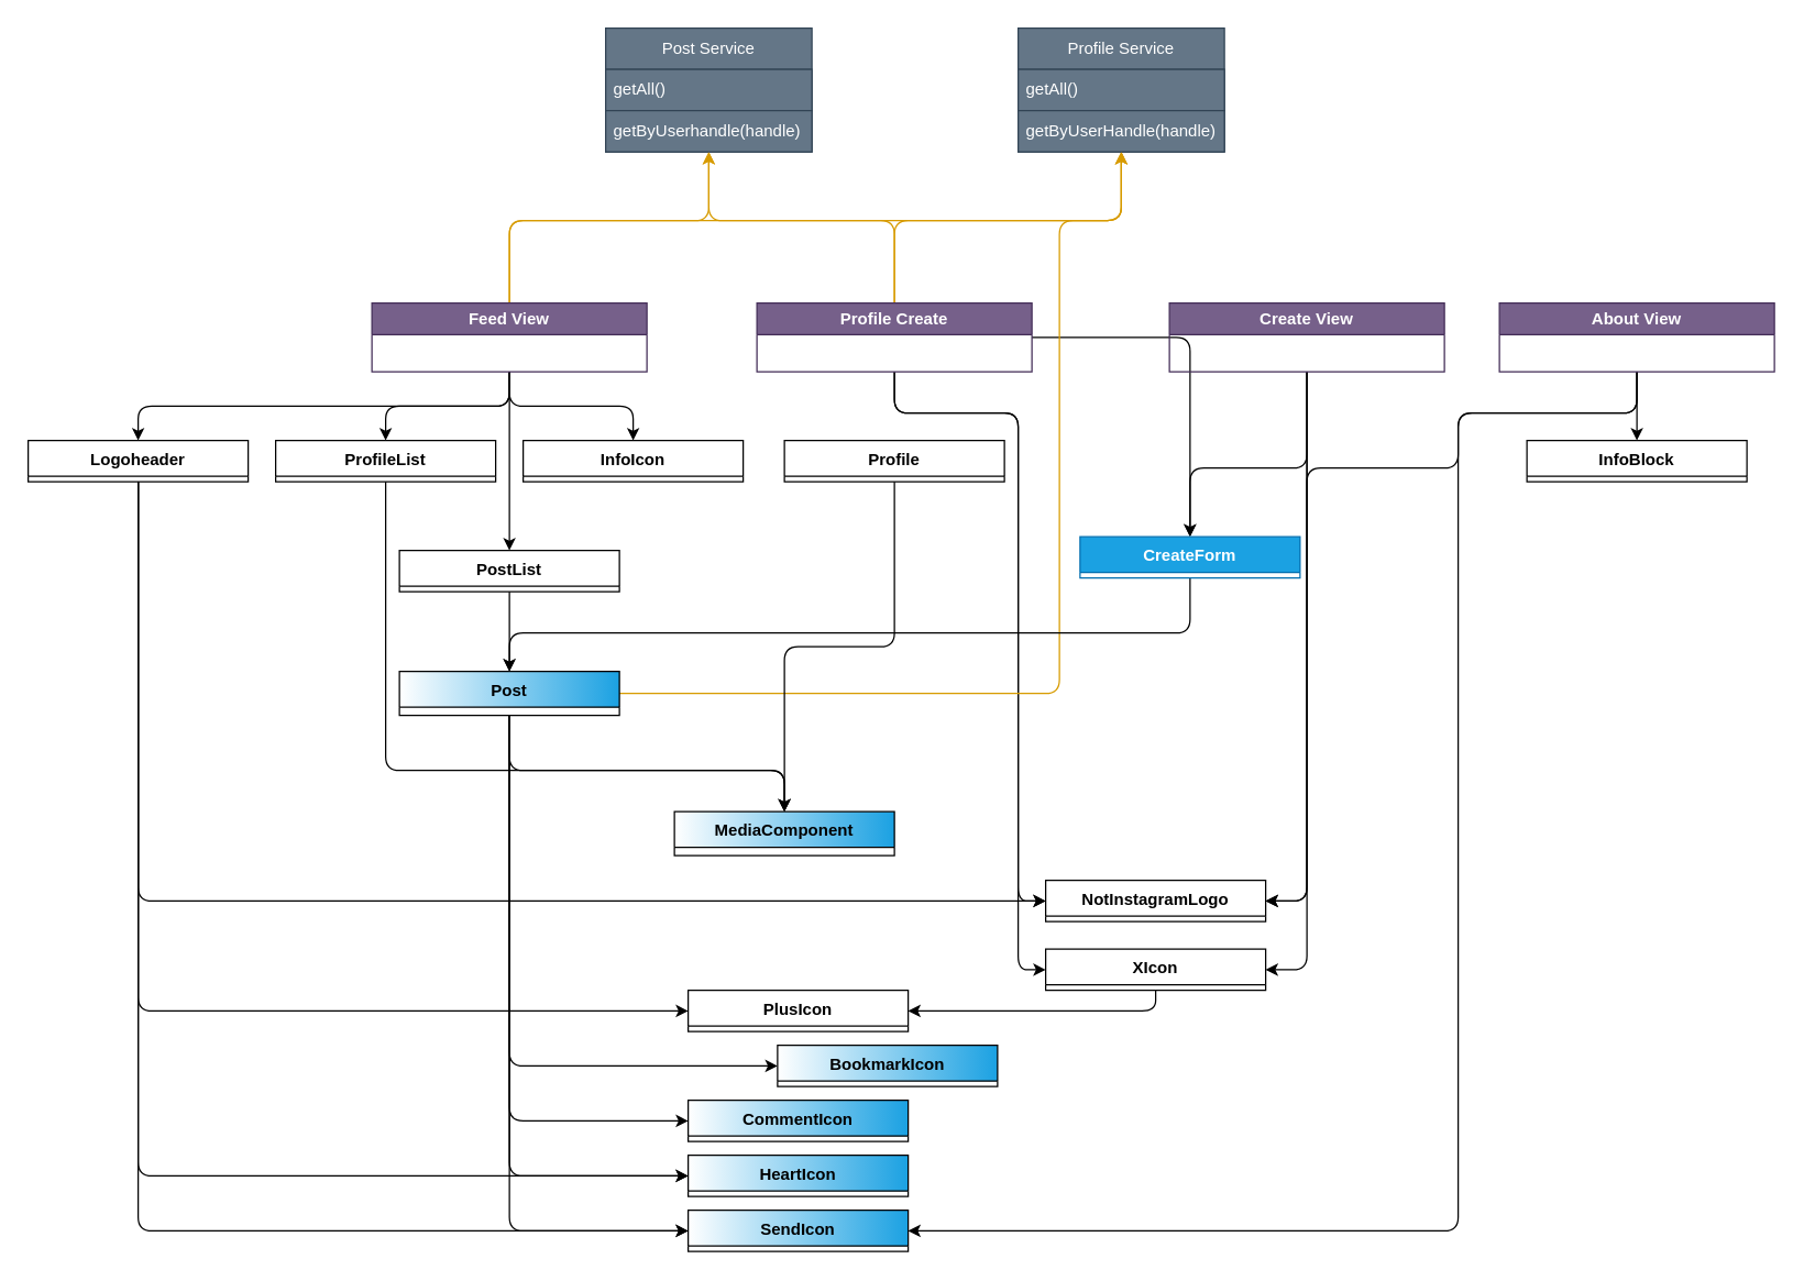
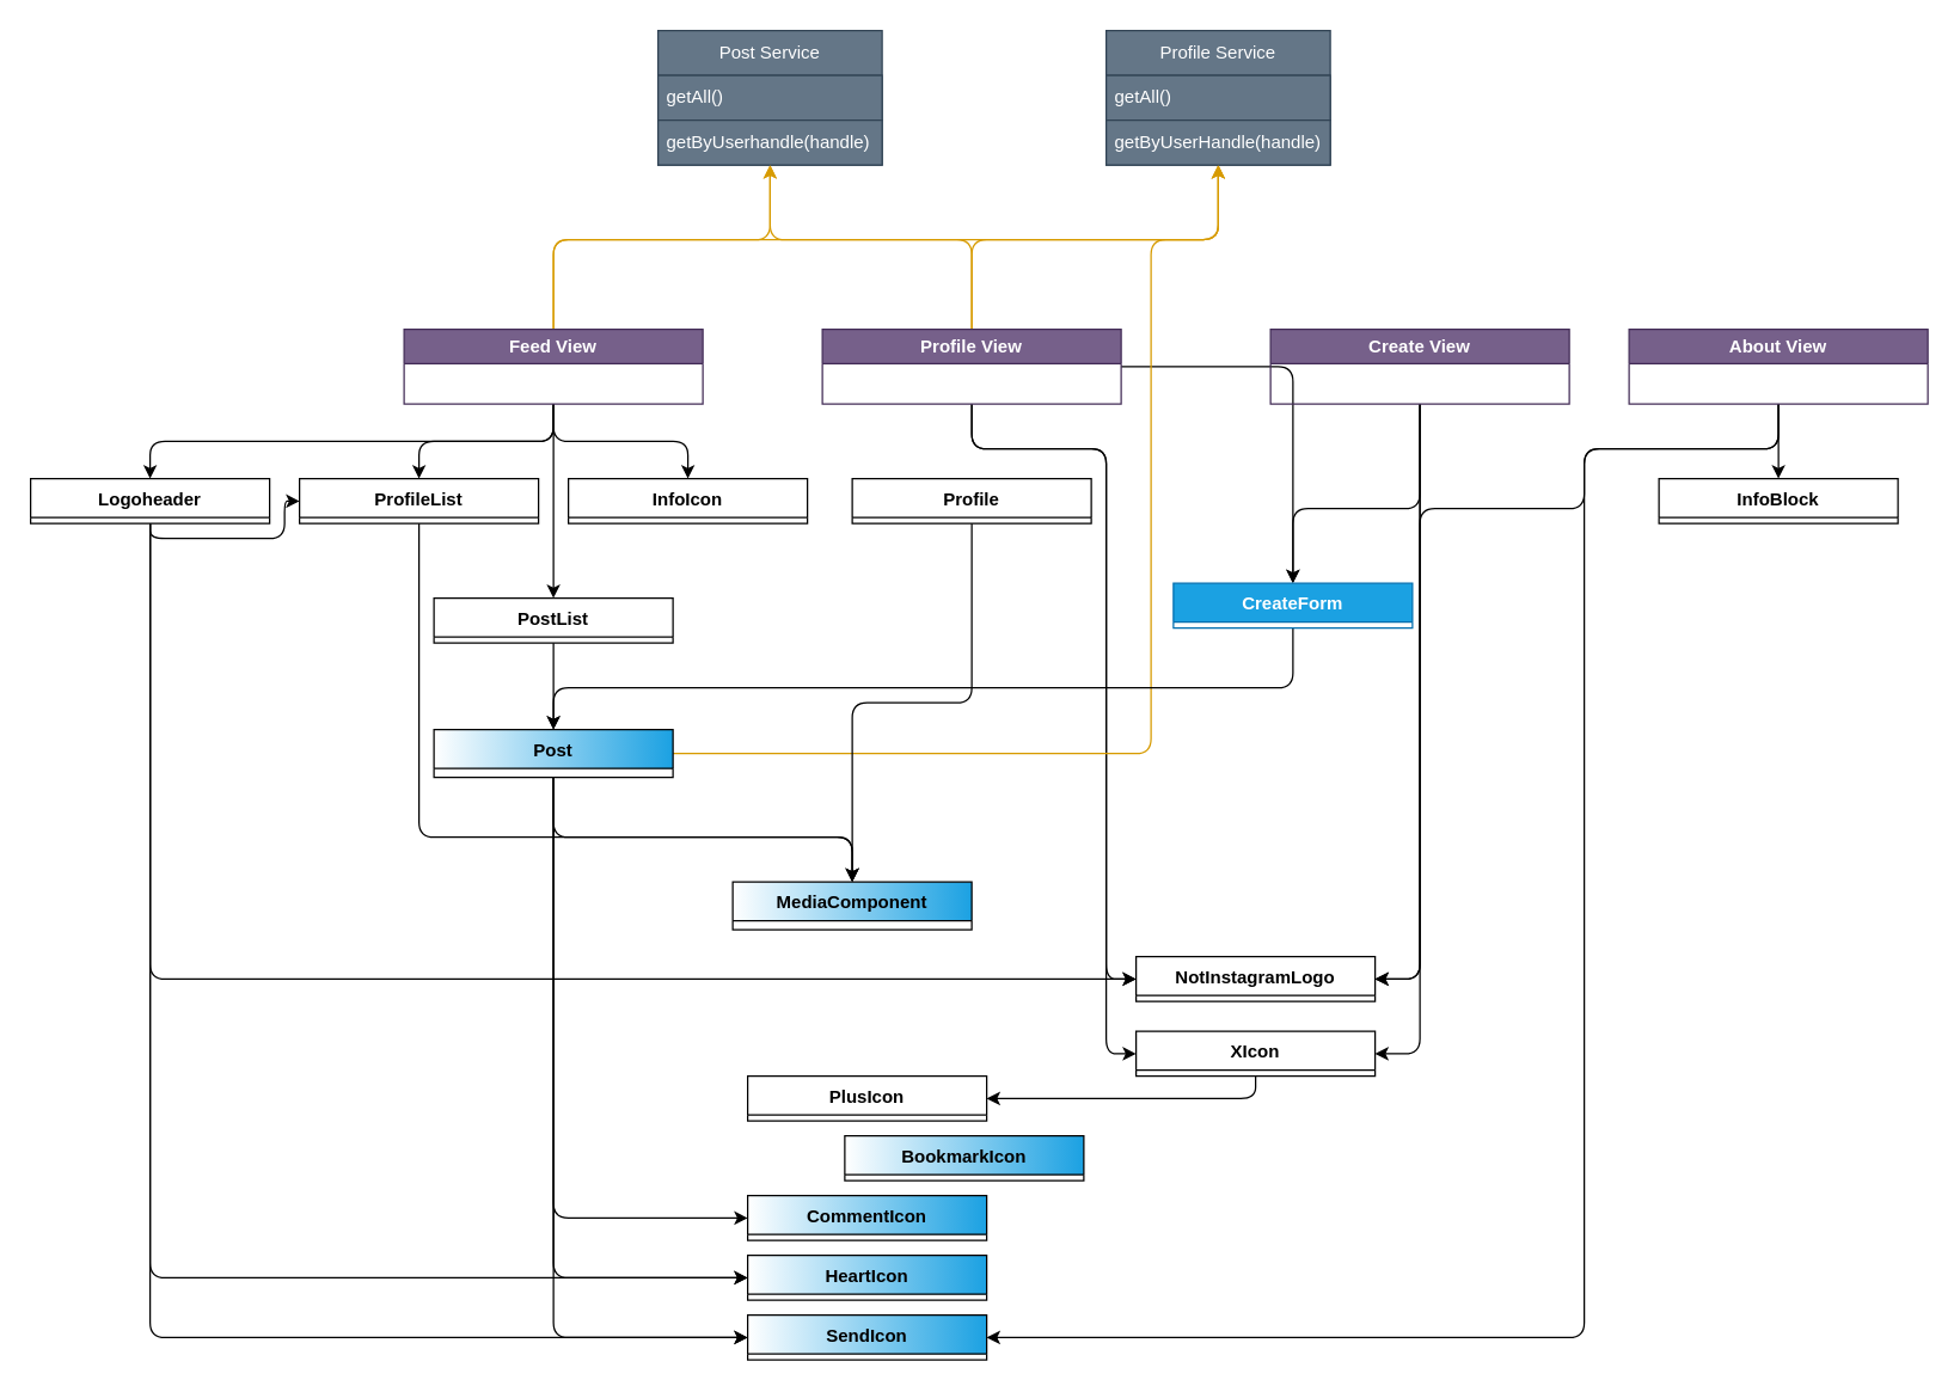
- <mxCell id="21" value="Profile Create" style="swimlane;whiteSpace=wrap;html=1;fillColor=#76608a;fontColor=#ffffff;strokeColor=#432D57;" parent="1" vertex="1"><mxGeometry x="550" y="220" width="200" height="50" as="geometry" /></mxCell>
+ <mxCell id="21" value="Profile View" style="swimlane;whiteSpace=wrap;html=1;fillColor=#76608a;fontColor=#ffffff;strokeColor=#432D57;" parent="1" vertex="1"><mxGeometry x="550" y="220" width="200" height="50" as="geometry" /></mxCell>
- <mxCell id="51" style="edgeStyle=orthogonalEdgeStyle;html=1;entryX=0;entryY=0.5;entryDx=0;entryDy=0;exitX=0.5;exitY=1;exitDx=0;exitDy=0;" parent="1" source="53" target="46" edge="1"><mxGeometry relative="1" as="geometry" /></mxCell>
+ <mxCell id="51" style="edgeStyle=orthogonalEdgeStyle;html=1;exitX=0.5;exitY=1;exitDx=0;exitDy=0;" parent="1" source="53" target="34" edge="1"><mxGeometry relative="1" as="geometry" /></mxCell>
- <mxCell id="2" style="edgeStyle=orthogonalEdgeStyle;html=1;entryX=0;entryY=0.5;entryDx=0;entryDy=0;exitX=0.5;exitY=1;exitDx=0;exitDy=0;" parent="1" source="40" target="42" edge="1"><mxGeometry relative="1" as="geometry" /></mxCell>
